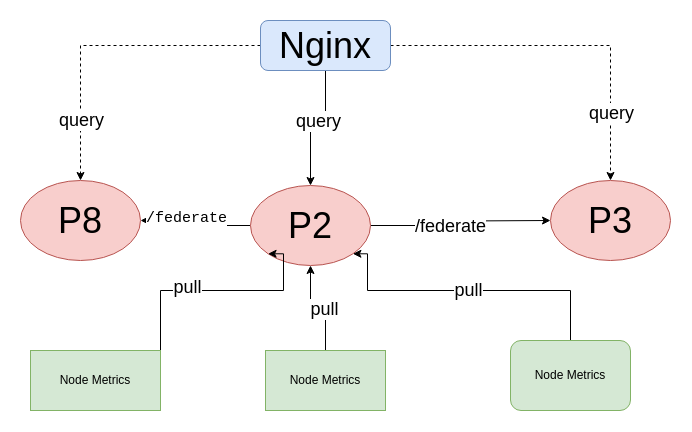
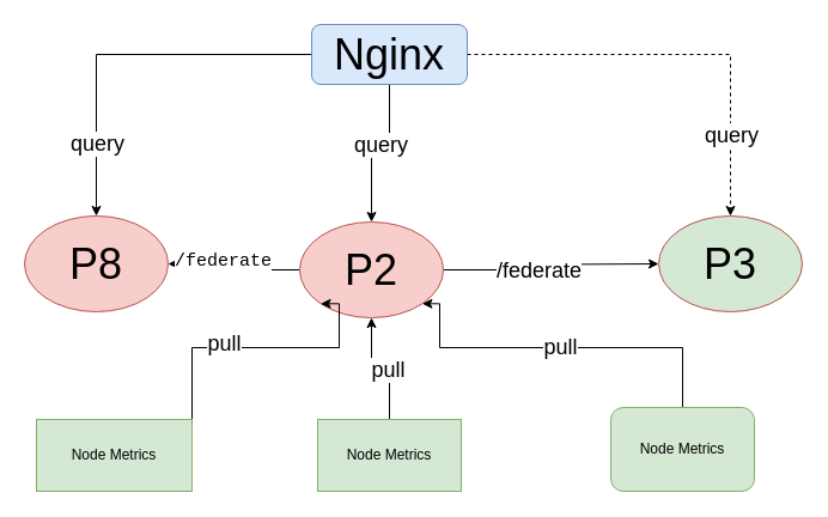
- <mxCell id="15" style="edgeStyle=orthogonalEdgeStyle;rounded=0;orthogonalLoop=1;jettySize=auto;html=1;dashed=1;" edge="1" parent="1" source="21" target="2"><mxGeometry relative="1" as="geometry" /></mxCell>
+ <mxCell id="15" style="edgeStyle=orthogonalEdgeStyle;rounded=0;orthogonalLoop=1;jettySize=auto;html=1;" edge="1" parent="1" source="21" target="2"><mxGeometry relative="1" as="geometry" /></mxCell>
- <mxCell id="14" value="&lt;font style=&quot;font-size: 36px;&quot;&gt;P3&lt;/font&gt;" style="ellipse;whiteSpace=wrap;html=1;fillColor=#f8cecc;strokeColor=#b85450;" vertex="1" parent="1"><mxGeometry x="550" y="180" width="120" height="80" as="geometry" /></mxCell>
+ <mxCell id="14" value="&lt;font style=&quot;font-size: 36px;&quot;&gt;P3&lt;/font&gt;" style="ellipse;whiteSpace=wrap;html=1;fillColor=#d5e8d4;strokeColor=#b85450;" vertex="1" parent="1"><mxGeometry x="550" y="180" width="120" height="80" as="geometry" /></mxCell>
